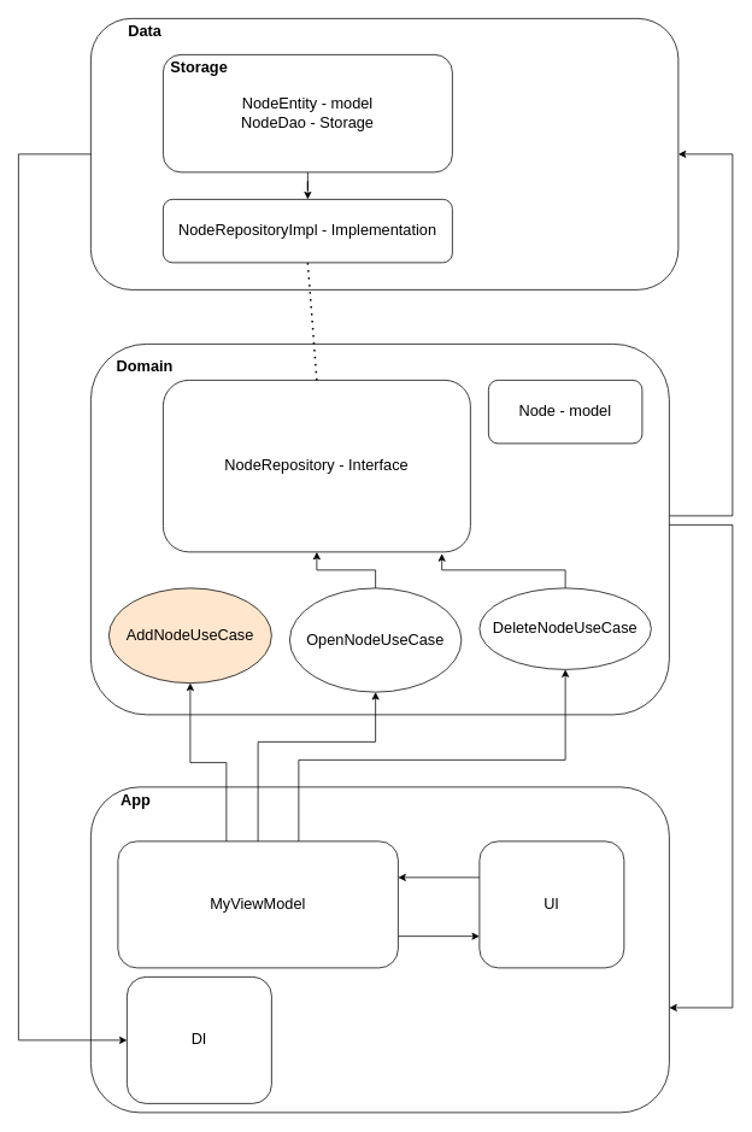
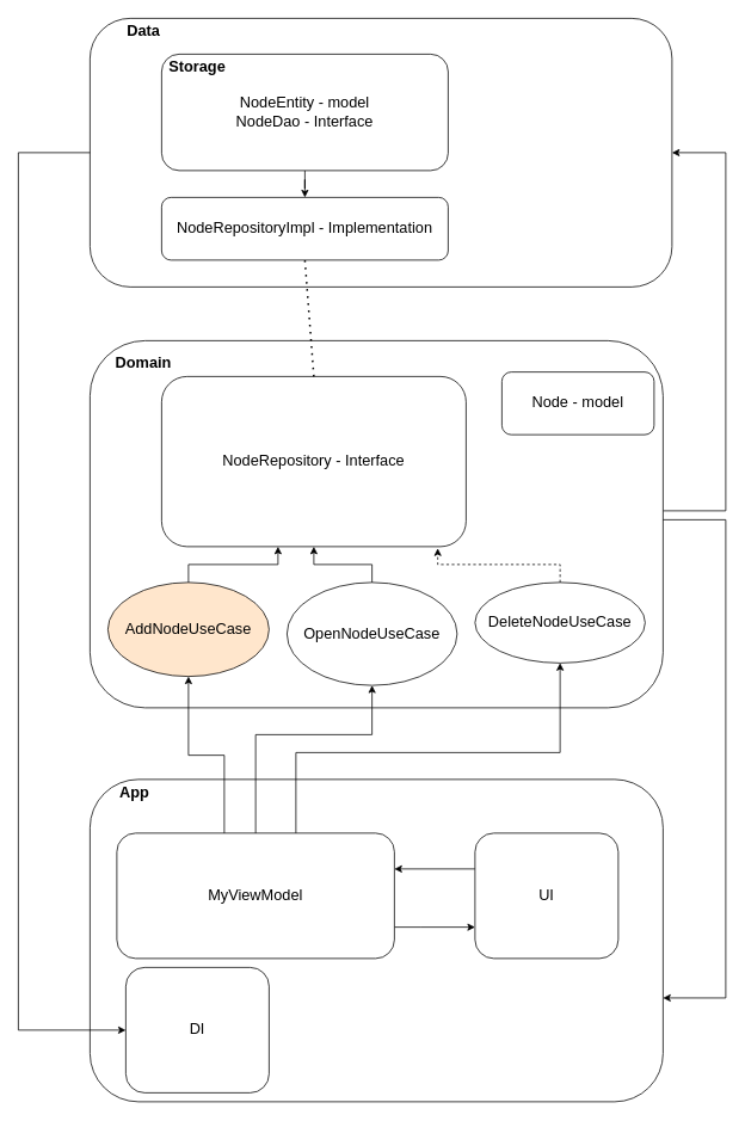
- <mxCell id="25" value="&lt;div&gt;&lt;font style=&quot;font-size: 17px;&quot;&gt;NodeEntity - model&lt;/font&gt;&lt;/div&gt;&lt;font style=&quot;font-size: 17px;&quot;&gt;NodeDao - Storage&lt;/font&gt;" style="rounded=1;whiteSpace=wrap;html=1;" vertex="1" parent="1"><mxGeometry x="180" y="60" width="320" height="130" as="geometry" /></mxCell>
+ <mxCell id="25" value="&lt;div&gt;&lt;font style=&quot;font-size: 17px;&quot;&gt;NodeEntity - model&lt;/font&gt;&lt;/div&gt;&lt;font style=&quot;font-size: 17px;&quot;&gt;NodeDao - Interface&lt;/font&gt;" style="rounded=1;whiteSpace=wrap;html=1;" vertex="1" parent="1"><mxGeometry x="180" y="60" width="320" height="130" as="geometry" /></mxCell>
- <mxCell id="28" value="&lt;span style=&quot;font-size: 17px;&quot;&gt;Node - model&lt;/span&gt;" style="rounded=1;whiteSpace=wrap;html=1;" vertex="1" parent="1"><mxGeometry x="540" y="420" width="170" height="70" as="geometry" /></mxCell>
+ <mxCell id="28" value="&lt;span style=&quot;font-size: 17px;&quot;&gt;Node - model&lt;/span&gt;" style="rounded=1;whiteSpace=wrap;html=1;" vertex="1" parent="1"><mxGeometry x="560" y="415" width="170" height="70" as="geometry" /></mxCell>
+ <mxCell id="18" value="" style="edgeStyle=orthogonalEdgeStyle;rounded=0;orthogonalLoop=1;jettySize=auto;html=1;" edge="1" parent="1" source="19" target="17"><mxGeometry relative="1" as="geometry"><Array as="points"><mxPoint x="210" y="630" /><mxPoint x="310" y="630" /></Array></mxGeometry></mxCell>
- <mxCell id="29" style="edgeStyle=orthogonalEdgeStyle;rounded=0;orthogonalLoop=1;jettySize=auto;html=1;entryX=0.907;entryY=1.01;entryDx=0;entryDy=0;entryPerimeter=0;" edge="1" parent="1" source="20" target="17"><mxGeometry relative="1" as="geometry"><Array as="points"><mxPoint x="625" y="630" /><mxPoint x="488" y="630" /></Array></mxGeometry></mxCell>
+ <mxCell id="29" style="edgeStyle=orthogonalEdgeStyle;rounded=0;orthogonalLoop=1;jettySize=auto;html=1;entryX=0.907;entryY=1.01;entryDx=0;entryDy=0;entryPerimeter=0;dashed=1;" edge="1" parent="1" source="20" target="17"><mxGeometry relative="1" as="geometry"><Array as="points"><mxPoint x="625" y="630" /><mxPoint x="488" y="630" /></Array></mxGeometry></mxCell>
